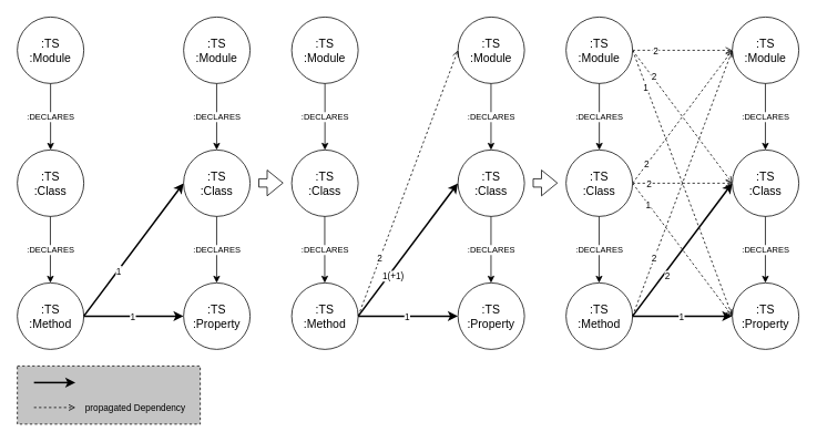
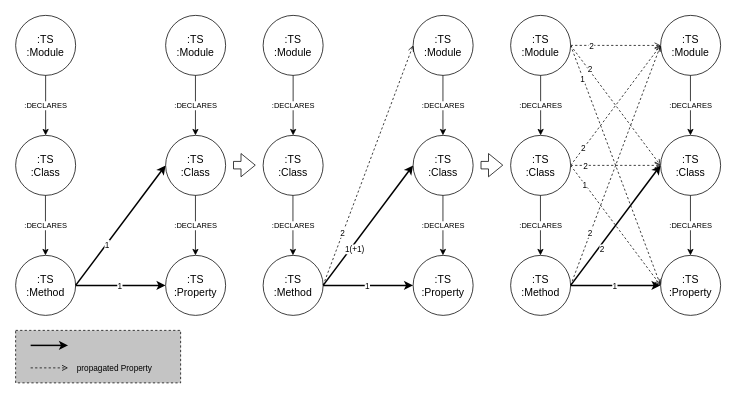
- <mxCell id="17" value="&lt;font face=&quot;Helvetica&quot; style=&quot;font-size: 11px;&quot;&gt;propagated Dependency&lt;/font&gt;" style="text;html=1;strokeColor=none;fillColor=none;align=left;verticalAlign=middle;whiteSpace=wrap;rounded=0;dashed=1;fontFamily=Fira Code;fontSize=11;" parent="1" vertex="1"><mxGeometry x="100" y="480" width="130" height="20" as="geometry" /></mxCell>
+ <mxCell id="17" value="&lt;font face=&quot;Helvetica&quot; style=&quot;font-size: 11px;&quot;&gt;propagated Property&lt;/font&gt;" style="text;html=1;strokeColor=none;fillColor=none;align=left;verticalAlign=middle;whiteSpace=wrap;rounded=0;dashed=1;fontFamily=Fira Code;fontSize=11;" parent="1" vertex="1"><mxGeometry x="100" y="480" width="130" height="20" as="geometry" /></mxCell>
